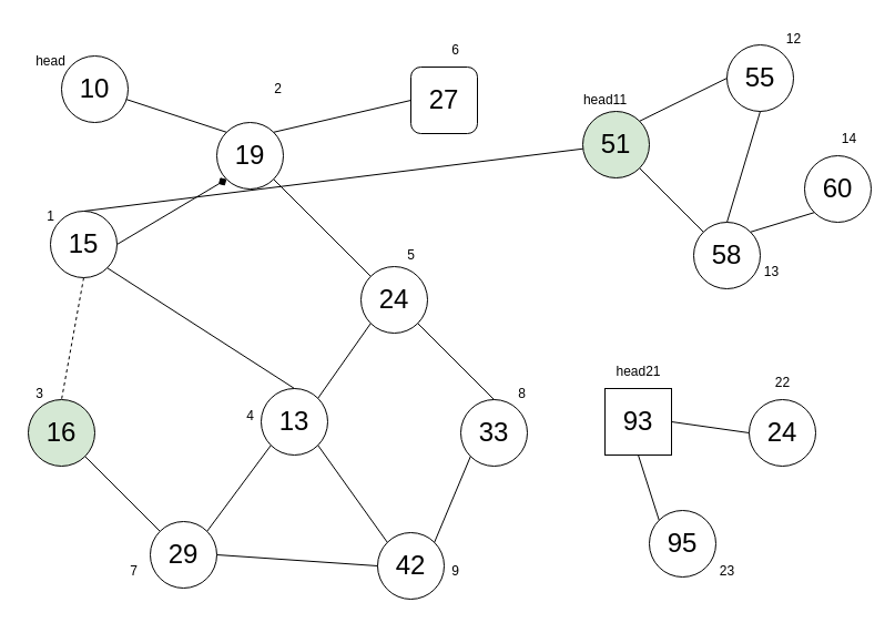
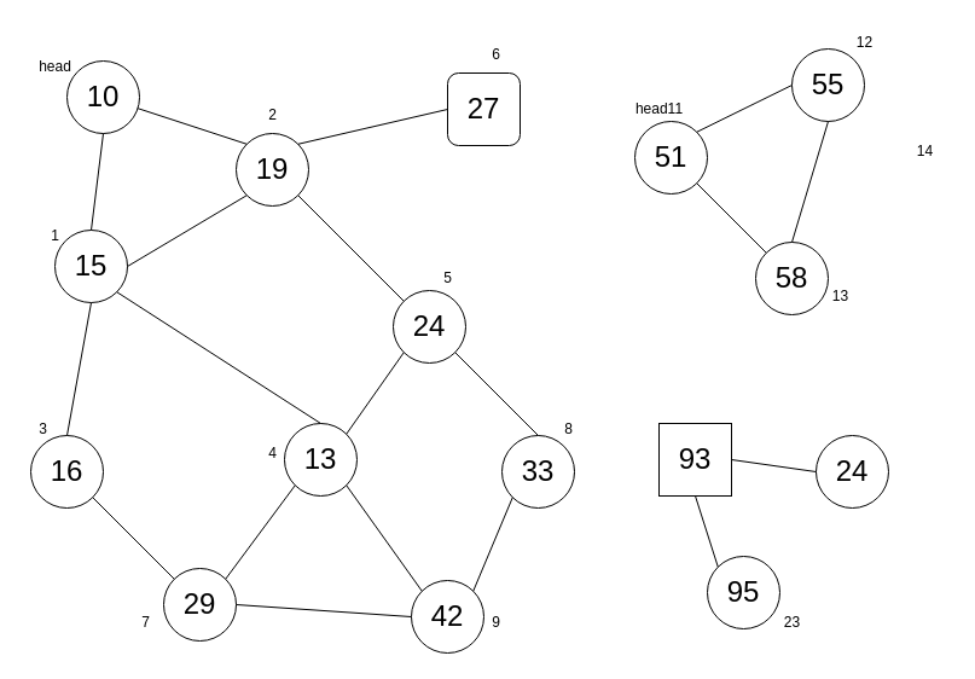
- <mxCell id="42" value="2" style="text;html=1;align=center;verticalAlign=middle;resizable=0;points=[];autosize=1;strokeColor=none;fillColor=none;" vertex="1" parent="1"><mxGeometry x="235" y="65" width="30" height="30" as="geometry" /></mxCell>
+ <mxCell id="42" value="2" style="text;html=1;align=center;verticalAlign=middle;resizable=0;points=[];autosize=1;strokeColor=none;fillColor=none;" vertex="1" parent="1"><mxGeometry x="210" y="80" width="30" height="30" as="geometry" /></mxCell>
- <mxCell id="12" value="&lt;font style=&quot;font-size: 24px;&quot;&gt;51&lt;/font&gt;" style="ellipse;whiteSpace=wrap;html=1;aspect=fixed;fillColor=#d5e8d4;" vertex="1" parent="1"><mxGeometry x="525" y="100" width="60" height="60" as="geometry" /></mxCell>
+ <mxCell id="12" value="&lt;font style=&quot;font-size: 24px;&quot;&gt;51&lt;/font&gt;" style="ellipse;whiteSpace=wrap;html=1;aspect=fixed;" vertex="1" parent="1"><mxGeometry x="525" y="100" width="60" height="60" as="geometry" /></mxCell>
- <mxCell id="19" value="" style="endArrow=none;html=1;rounded=0;exitX=0.5;exitY=0;exitDx=0;exitDy=0;" edge="1" parent="1" source="4" target="12"><mxGeometry width="50" height="50" relative="1" as="geometry"><mxPoint x="345" y="310" as="sourcePoint" /><mxPoint x="395" y="260" as="targetPoint" /></mxGeometry></mxCell>
+ <mxCell id="19" value="" style="endArrow=none;html=1;rounded=0;entryX=0.5;entryY=1;entryDx=0;entryDy=0;exitX=0.5;exitY=0;exitDx=0;exitDy=0;" edge="1" parent="1" source="4" target="2"><mxGeometry width="50" height="50" relative="1" as="geometry"><mxPoint x="345" y="310" as="sourcePoint" /><mxPoint x="395" y="260" as="targetPoint" /></mxGeometry></mxCell>
- <mxCell id="21" value="" style="endArrow=diamond;html=1;rounded=0;exitX=1;exitY=0.5;exitDx=0;exitDy=0;entryX=0;entryY=1;entryDx=0;entryDy=0;" edge="1" parent="1" source="4" target="3"><mxGeometry width="50" height="50" relative="1" as="geometry"><mxPoint x="345" y="310" as="sourcePoint" /><mxPoint x="395" y="260" as="targetPoint" /></mxGeometry></mxCell>
+ <mxCell id="21" value="" style="endArrow=none;html=1;rounded=0;exitX=1;exitY=0.5;exitDx=0;exitDy=0;entryX=0;entryY=1;entryDx=0;entryDy=0;" edge="1" parent="1" source="4" target="3"><mxGeometry width="50" height="50" relative="1" as="geometry"><mxPoint x="345" y="310" as="sourcePoint" /><mxPoint x="395" y="260" as="targetPoint" /></mxGeometry></mxCell>
- <mxCell id="15" value="&lt;font style=&quot;font-size: 24px;&quot;&gt;60&lt;/font&gt;" style="ellipse;whiteSpace=wrap;html=1;aspect=fixed;" vertex="1" parent="1"><mxGeometry x="725" y="140" width="60" height="60" as="geometry" /></mxCell>
- <mxCell id="36" value="" style="endArrow=none;html=1;rounded=0;exitX=1;exitY=0;exitDx=0;exitDy=0;entryX=0;entryY=1;entryDx=0;entryDy=0;" edge="1" parent="1" source="14" target="15"><mxGeometry width="50" height="50" relative="1" as="geometry"><mxPoint x="665" y="210" as="sourcePoint" /><mxPoint x="695" y="110" as="targetPoint" /></mxGeometry></mxCell>
- <mxCell id="23" value="" style="endArrow=none;html=1;rounded=0;exitX=0.5;exitY=1;exitDx=0;exitDy=0;entryX=0.5;entryY=0;entryDx=0;entryDy=0;dashed=1;" edge="1" parent="1" source="4" target="6"><mxGeometry width="50" height="50" relative="1" as="geometry"><mxPoint x="115" y="230" as="sourcePoint" /><mxPoint x="214" y="171" as="targetPoint" /></mxGeometry></mxCell>
+ <mxCell id="23" value="" style="endArrow=none;html=1;rounded=0;exitX=0.5;exitY=1;exitDx=0;exitDy=0;entryX=0.5;entryY=0;entryDx=0;entryDy=0;" edge="1" parent="1" source="4" target="6"><mxGeometry width="50" height="50" relative="1" as="geometry"><mxPoint x="115" y="230" as="sourcePoint" /><mxPoint x="214" y="171" as="targetPoint" /></mxGeometry></mxCell>
- <mxCell id="53" value="head21" style="text;html=1;align=center;verticalAlign=middle;resizable=0;points=[];autosize=1;strokeColor=none;fillColor=none;" vertex="1" parent="1"><mxGeometry x="545" y="320" width="60" height="30" as="geometry" /></mxCell>
- <mxCell id="54" value="22" style="text;html=1;align=center;verticalAlign=middle;resizable=0;points=[];autosize=1;strokeColor=none;fillColor=none;" vertex="1" parent="1"><mxGeometry x="685" y="330" width="40" height="30" as="geometry" /></mxCell>
- <mxCell id="6" value="&lt;font style=&quot;font-size: 24px;&quot;&gt;16&lt;/font&gt;" style="ellipse;whiteSpace=wrap;html=1;aspect=fixed;fillColor=#d5e8d4;" vertex="1" parent="1"><mxGeometry x="25" y="360" width="60" height="60" as="geometry" /></mxCell>
+ <mxCell id="6" value="&lt;font style=&quot;font-size: 24px;&quot;&gt;16&lt;/font&gt;" style="ellipse;whiteSpace=wrap;html=1;aspect=fixed;" vertex="1" parent="1"><mxGeometry x="25" y="360" width="60" height="60" as="geometry" /></mxCell>
